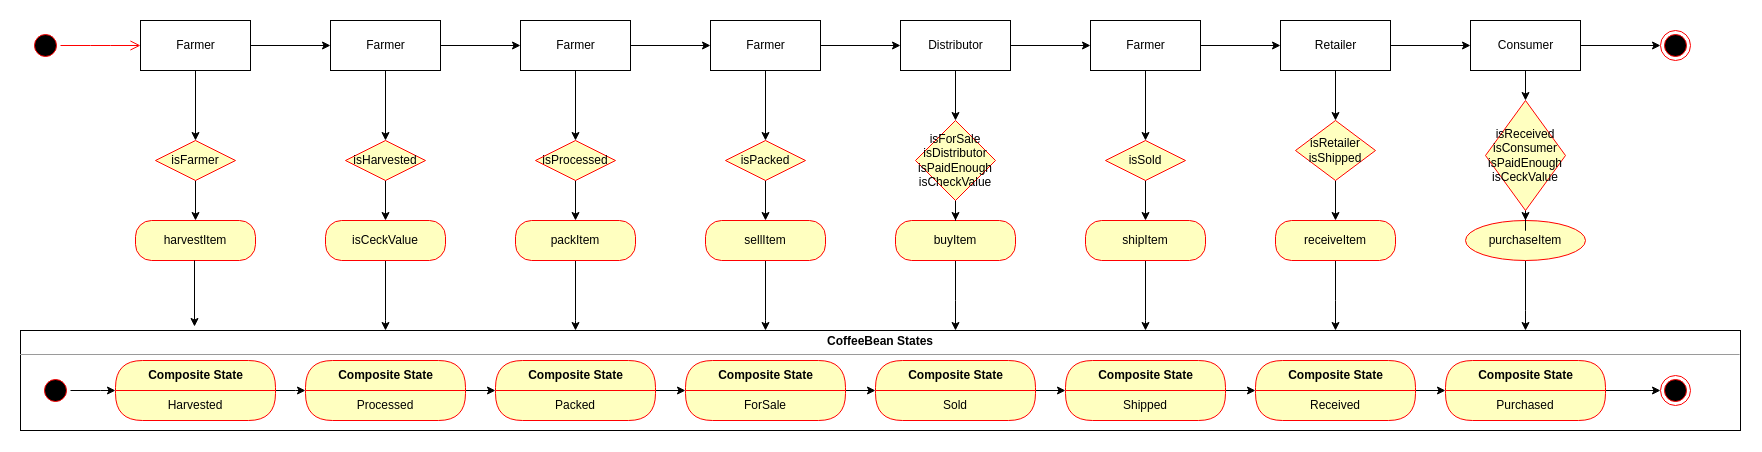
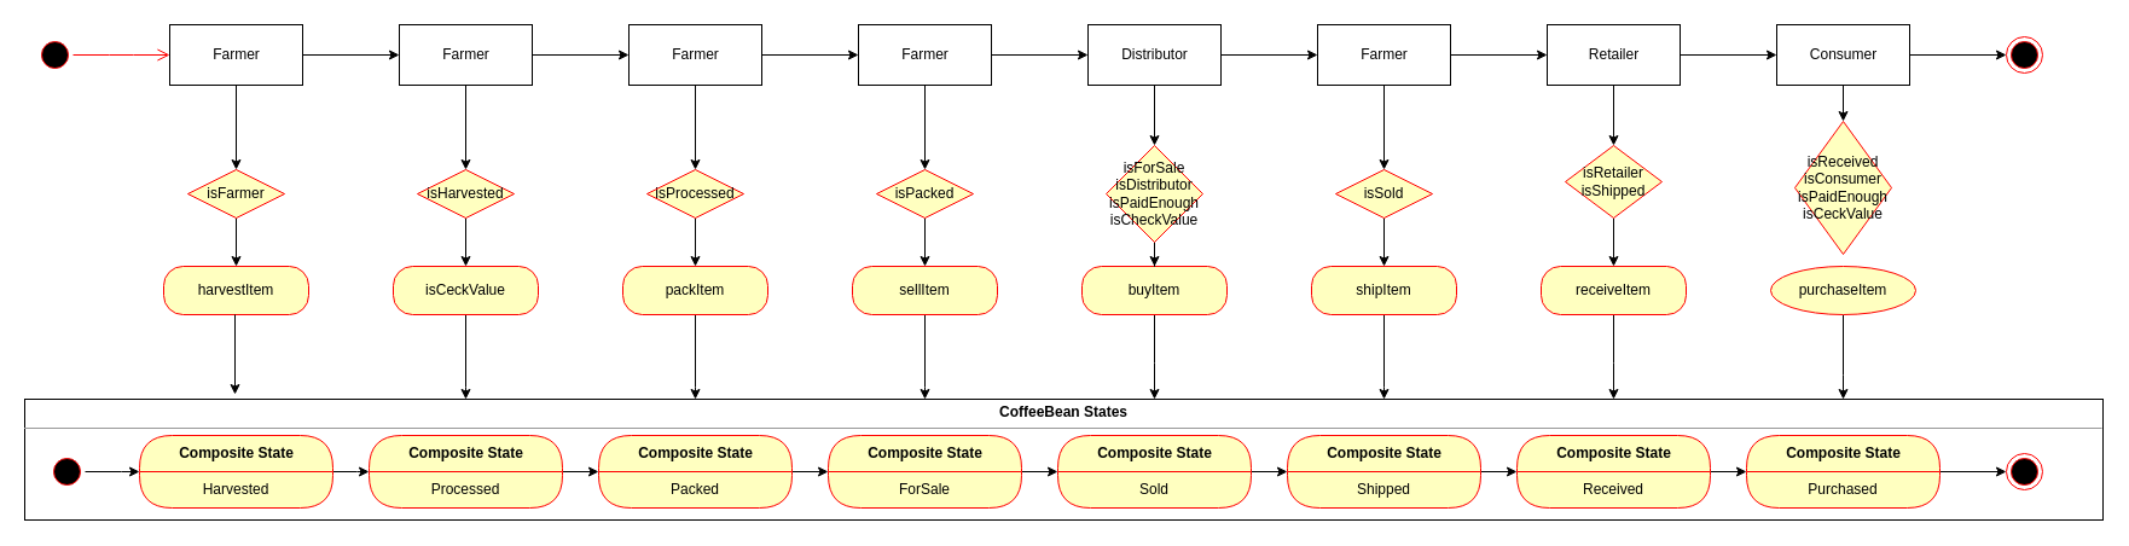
- <mxCell id="58" value="" style="edgeStyle=orthogonalEdgeStyle;rounded=0;orthogonalLoop=1;jettySize=auto;html=1;" edge="1" parent="1" source="59" target="17"><mxGeometry relative="1" as="geometry" /></mxCell>
